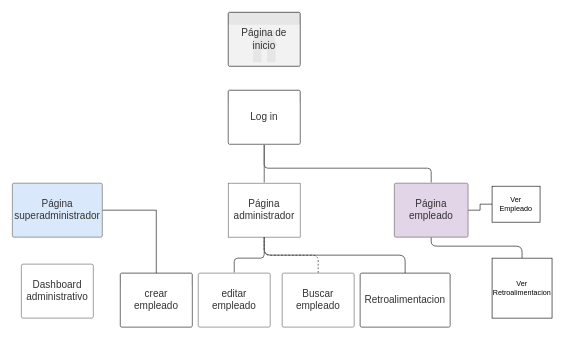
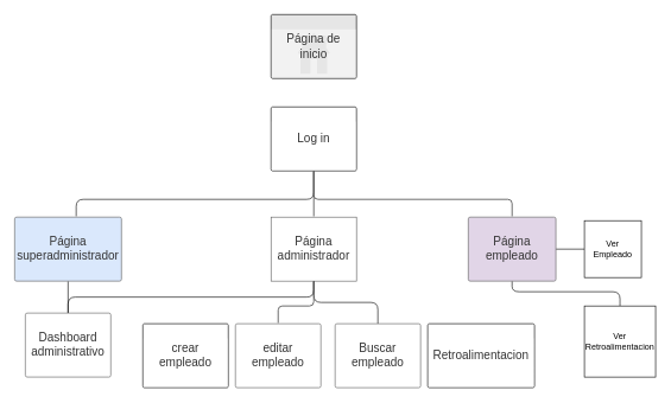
+ <mxCell id="2" style="edgeStyle=orthogonalEdgeStyle;rounded=1;orthogonalLoop=1;jettySize=auto;html=1;entryX=0.576;entryY=-0.013;entryDx=0;entryDy=0;entryPerimeter=0;endArrow=none;endFill=0;" edge="1" parent="1" source="3" target="5"><mxGeometry relative="1" as="geometry"><Array as="points"><mxPoint x="440" y="280" /><mxPoint x="106" y="280" /></Array></mxGeometry></mxCell>
- <mxCell id="21" value="Ver &lt;br&gt;Empleado" style="whiteSpace=wrap;html=1;aspect=fixed;" vertex="1" parent="1"><mxGeometry x="820" y="310" width="80" height="60" as="geometry" /></mxCell>
+ <mxCell id="21" value="Ver &lt;br&gt;Empleado" style="whiteSpace=wrap;html=1;aspect=fixed;" vertex="1" parent="1"><mxGeometry x="820" y="310" width="80" height="80" as="geometry" /></mxCell>
- <mxCell id="4" style="edgeStyle=orthogonalEdgeStyle;rounded=0;orthogonalLoop=1;jettySize=auto;html=1;endArrow=none;endFill=0;" edge="1" parent="1" source="5" target="14"><mxGeometry relative="1" as="geometry" /></mxCell>
+ <mxCell id="4" style="edgeStyle=orthogonalEdgeStyle;rounded=0;orthogonalLoop=1;jettySize=auto;html=1;entryX=0.5;entryY=0;entryDx=0;entryDy=0;endArrow=none;endFill=0;" edge="1" parent="1" source="5" target="20"><mxGeometry relative="1" as="geometry" /></mxCell>
- <mxCell id="9" style="edgeStyle=orthogonalEdgeStyle;rounded=1;orthogonalLoop=1;jettySize=auto;html=1;entryX=0.5;entryY=0;entryDx=0;entryDy=0;entryPerimeter=0;endArrow=none;endFill=0;exitX=0.5;exitY=1;exitDx=0;exitDy=0;" edge="1" parent="1" source="7" target="19"><mxGeometry relative="1" as="geometry" /></mxCell>
+ <mxCell id="9" style="edgeStyle=orthogonalEdgeStyle;rounded=1;orthogonalLoop=1;jettySize=auto;html=1;endArrow=none;endFill=0;exitX=0.5;exitY=1;exitDx=0;exitDy=0;" edge="1" parent="1" source="7" target="20"><mxGeometry relative="1" as="geometry" /></mxCell>
- <mxCell id="6" style="edgeStyle=orthogonalEdgeStyle;rounded=1;orthogonalLoop=1;jettySize=auto;html=1;entryX=0.5;entryY=0;entryDx=0;entryDy=0;endArrow=none;endFill=0;dashed=1;" edge="1" parent="1" source="7" target="17"><mxGeometry relative="1" as="geometry" /></mxCell>
+ <mxCell id="6" style="edgeStyle=orthogonalEdgeStyle;rounded=1;orthogonalLoop=1;jettySize=auto;html=1;entryX=0.5;entryY=0;entryDx=0;entryDy=0;endArrow=none;endFill=0;" edge="1" parent="1" source="7" target="17"><mxGeometry relative="1" as="geometry" /></mxCell>
